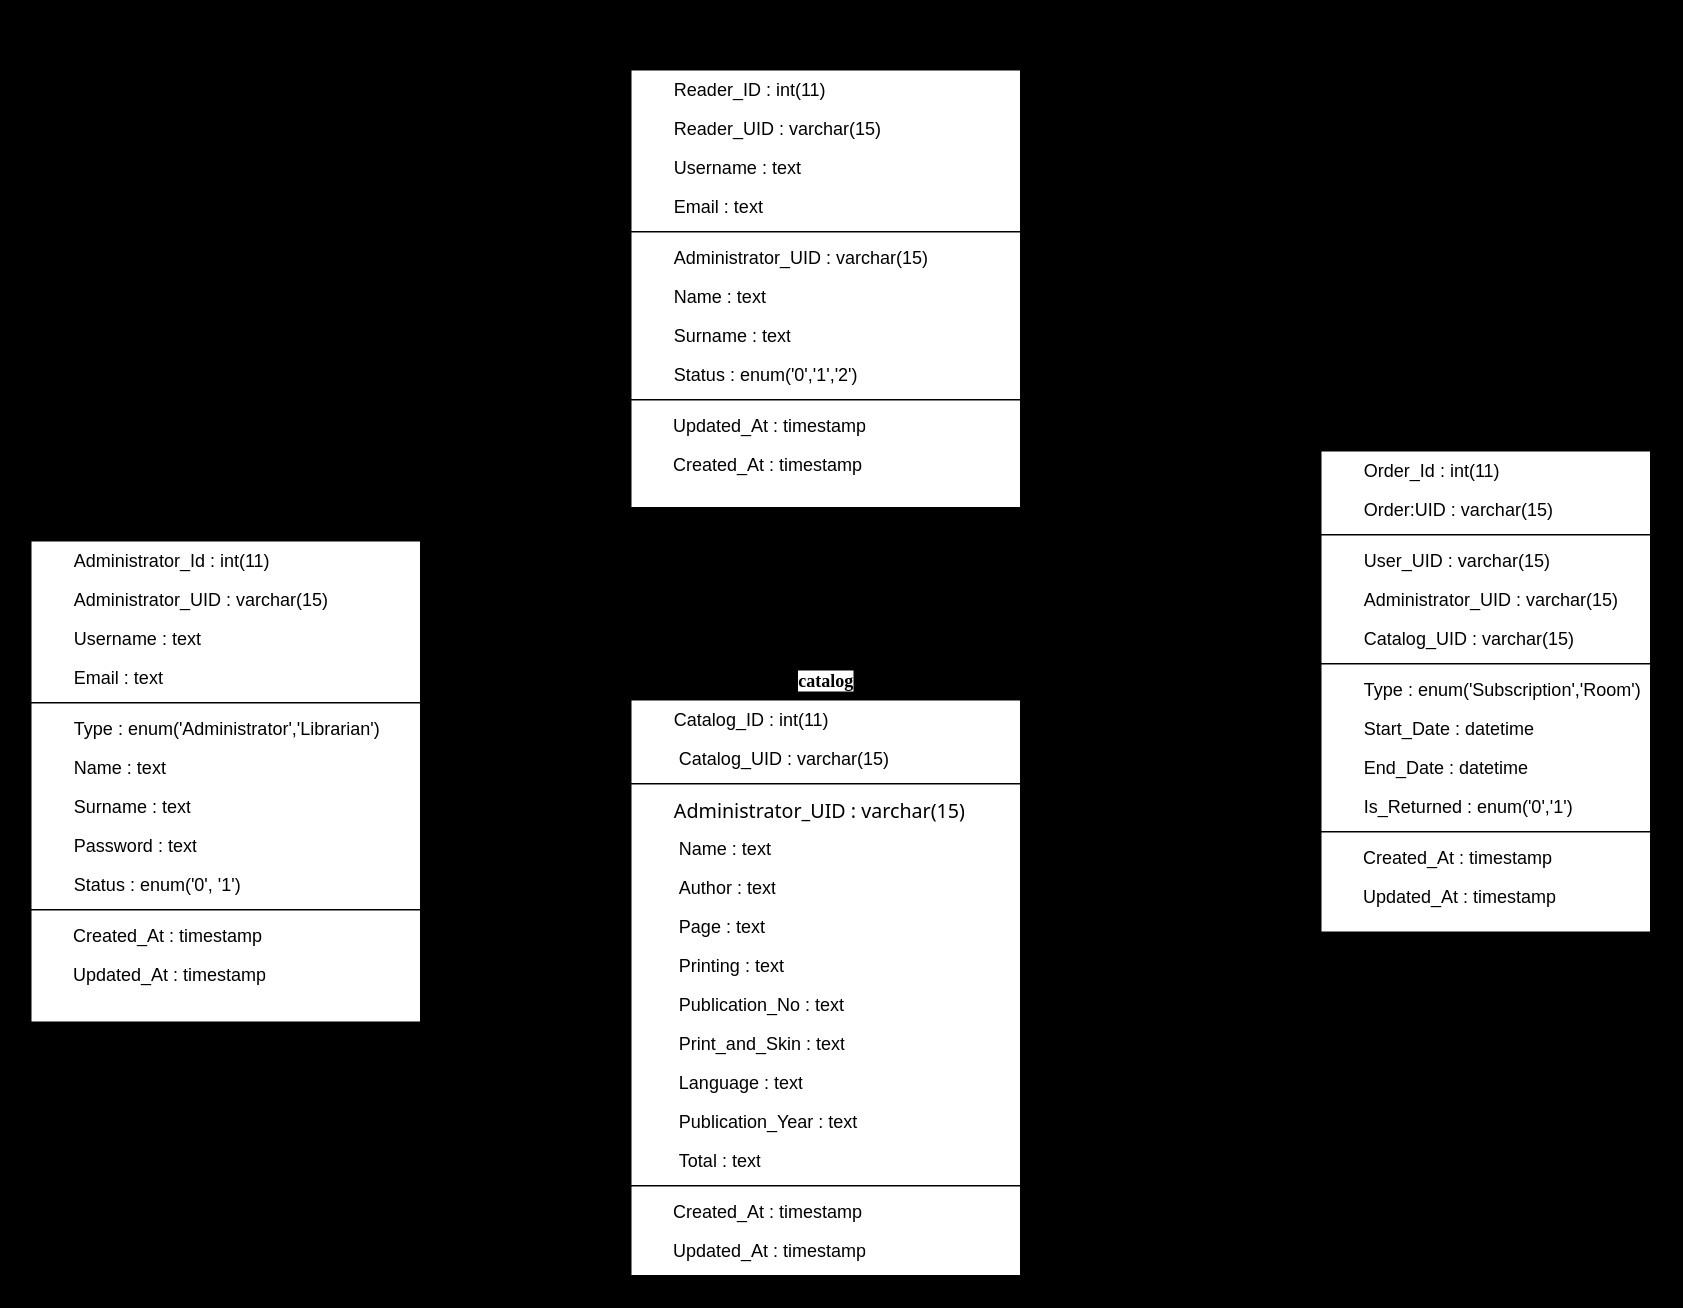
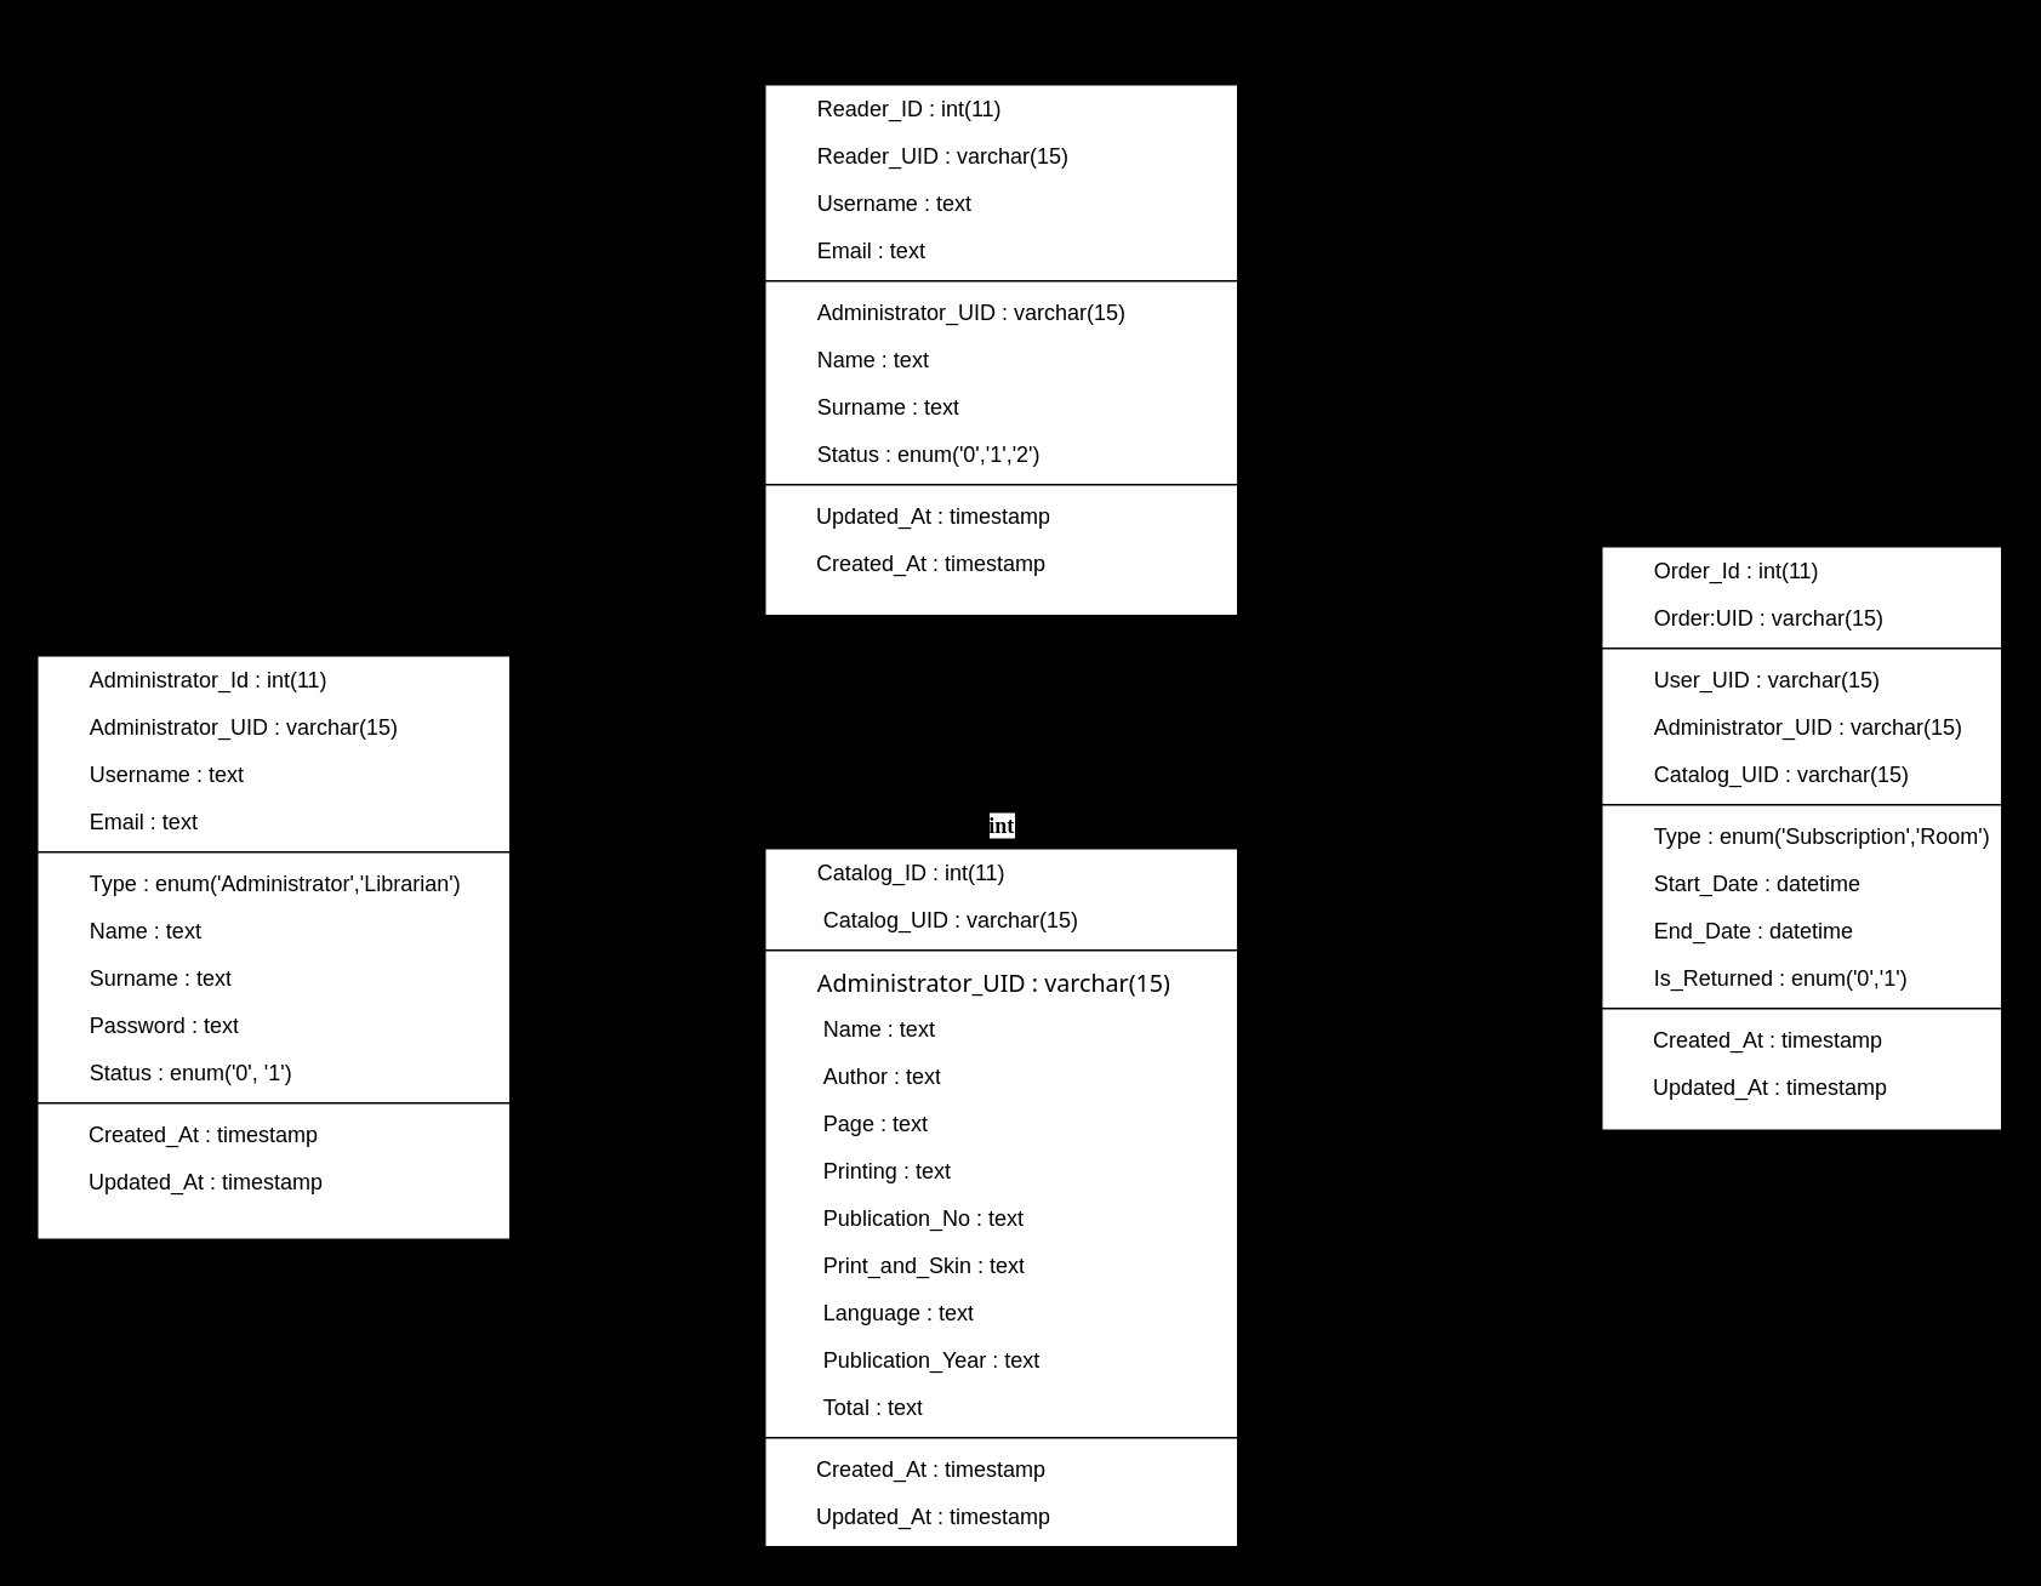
- <mxCell id="2" value="catalog" style="swimlane;html=1;fontStyle=1;align=center;verticalAlign=top;childLayout=stackLayout;horizontal=1;startSize=26;horizontalStack=0;resizeParent=1;resizeLast=0;collapsible=1;marginBottom=0;swimlaneFillColor=#ffffff;rounded=0;shadow=0;comic=0;labelBackgroundColor=default;strokeWidth=1;fillColor=none;fontFamily=Verdana;fontSize=12;labelBorderColor=none;" parent="1" vertex="1"><mxGeometry x="420" y="440" width="260" height="410" as="geometry" /></mxCell>
+ <mxCell id="2" value="int" style="swimlane;html=1;fontStyle=1;align=center;verticalAlign=top;childLayout=stackLayout;horizontal=1;startSize=26;horizontalStack=0;resizeParent=1;resizeLast=0;collapsible=1;marginBottom=0;swimlaneFillColor=#ffffff;rounded=0;shadow=0;comic=0;labelBackgroundColor=default;strokeWidth=1;fillColor=none;fontFamily=Verdana;fontSize=12;labelBorderColor=none;" parent="1" vertex="1"><mxGeometry x="420" y="440" width="260" height="410" as="geometry" /></mxCell>
